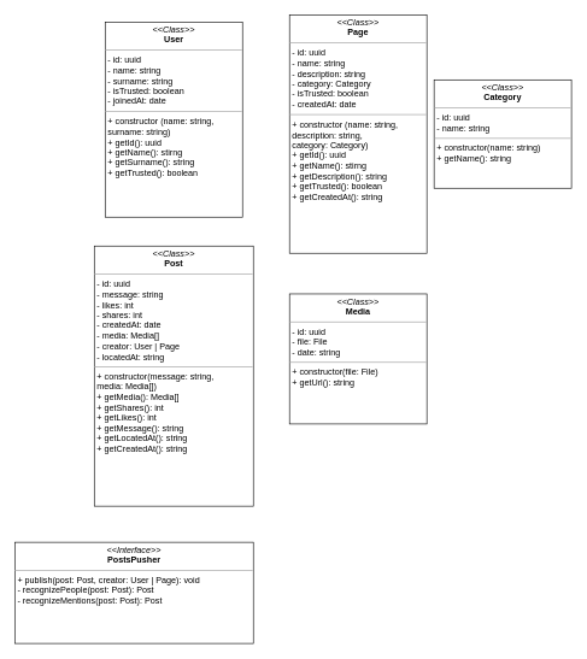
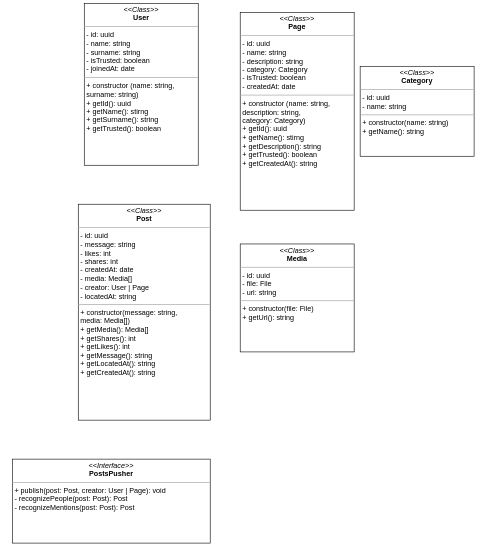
- <mxCell id="4" value="&lt;p style=&quot;margin: 0px ; margin-top: 4px ; text-align: center&quot;&gt;&lt;i&gt;&amp;lt;&amp;lt;Class&amp;gt;&amp;gt;&lt;/i&gt;&lt;br&gt;&lt;b&gt;User&lt;/b&gt;&lt;/p&gt;&lt;hr size=&quot;1&quot;&gt;&lt;p style=&quot;margin: 0px ; margin-left: 4px&quot;&gt;- id: uuid&lt;/p&gt;&lt;p style=&quot;margin: 0px ; margin-left: 4px&quot;&gt;- name: string&lt;br&gt;&lt;/p&gt;&lt;p style=&quot;margin: 0px ; margin-left: 4px&quot;&gt;- surname: string&lt;/p&gt;&lt;p style=&quot;margin: 0px ; margin-left: 4px&quot;&gt;&lt;span&gt;- isTrusted: boolean&lt;/span&gt;&lt;br&gt;&lt;/p&gt;&lt;p style=&quot;margin: 0px 0px 0px 4px&quot;&gt;- joinedAt: date&lt;/p&gt;&lt;hr size=&quot;1&quot;&gt;&lt;p style=&quot;margin: 0px ; margin-left: 4px&quot;&gt;+ constructor (name: string,&lt;br&gt;surname: string)&lt;/p&gt;&lt;p style=&quot;margin: 0px ; margin-left: 4px&quot;&gt;+ getId(): uuid&lt;br&gt;&lt;/p&gt;&lt;p style=&quot;margin: 0px ; margin-left: 4px&quot;&gt;+ getName(): stirng&lt;/p&gt;&lt;p style=&quot;margin: 0px ; margin-left: 4px&quot;&gt;+ getSurname(): string&lt;/p&gt;&lt;p style=&quot;margin: 0px ; margin-left: 4px&quot;&gt;+ getTrusted(): boolean&lt;br&gt;&lt;br&gt;&lt;/p&gt;" style="verticalAlign=top;align=left;overflow=fill;fontSize=12;fontFamily=Helvetica;html=1;" parent="1" vertex="1"><mxGeometry x="145" y="30" width="190" height="270" as="geometry" /></mxCell>
+ <mxCell id="4" value="&lt;p style=&quot;margin: 0px ; margin-top: 4px ; text-align: center&quot;&gt;&lt;i&gt;&amp;lt;&amp;lt;Class&amp;gt;&amp;gt;&lt;/i&gt;&lt;br&gt;&lt;b&gt;User&lt;/b&gt;&lt;/p&gt;&lt;hr size=&quot;1&quot;&gt;&lt;p style=&quot;margin: 0px ; margin-left: 4px&quot;&gt;- id: uuid&lt;/p&gt;&lt;p style=&quot;margin: 0px ; margin-left: 4px&quot;&gt;- name: string&lt;br&gt;&lt;/p&gt;&lt;p style=&quot;margin: 0px ; margin-left: 4px&quot;&gt;- surname: string&lt;/p&gt;&lt;p style=&quot;margin: 0px ; margin-left: 4px&quot;&gt;&lt;span&gt;- isTrusted: boolean&lt;/span&gt;&lt;br&gt;&lt;/p&gt;&lt;p style=&quot;margin: 0px 0px 0px 4px&quot;&gt;- joinedAt: date&lt;/p&gt;&lt;hr size=&quot;1&quot;&gt;&lt;p style=&quot;margin: 0px ; margin-left: 4px&quot;&gt;+ constructor (name: string,&lt;br&gt;surname: string)&lt;/p&gt;&lt;p style=&quot;margin: 0px ; margin-left: 4px&quot;&gt;+ getId(): uuid&lt;br&gt;&lt;/p&gt;&lt;p style=&quot;margin: 0px ; margin-left: 4px&quot;&gt;+ getName(): stirng&lt;/p&gt;&lt;p style=&quot;margin: 0px ; margin-left: 4px&quot;&gt;+ getSurname(): string&lt;/p&gt;&lt;p style=&quot;margin: 0px ; margin-left: 4px&quot;&gt;+ getTrusted(): boolean&lt;br&gt;&lt;br&gt;&lt;/p&gt;" style="verticalAlign=top;align=left;overflow=fill;fontSize=12;fontFamily=Helvetica;html=1;" parent="1" vertex="1"><mxGeometry x="140" y="5" width="190" height="270" as="geometry" /></mxCell>
- <mxCell id="3" value="&lt;p style=&quot;margin: 0px ; margin-top: 4px ; text-align: center&quot;&gt;&lt;i&gt;&amp;lt;&amp;lt;Class&amp;gt;&amp;gt;&lt;/i&gt;&lt;br&gt;&lt;b&gt;Media&lt;/b&gt;&lt;/p&gt;&lt;hr size=&quot;1&quot;&gt;&lt;p style=&quot;margin: 0px ; margin-left: 4px&quot;&gt;- id: uuid&lt;/p&gt;&lt;p style=&quot;margin: 0px ; margin-left: 4px&quot;&gt;- file: File&lt;br&gt;&lt;/p&gt;&lt;p style=&quot;margin: 0px ; margin-left: 4px&quot;&gt;- date: string&lt;/p&gt;&lt;hr size=&quot;1&quot;&gt;&lt;p style=&quot;margin: 0px ; margin-left: 4px&quot;&gt;+ constructor(file: File)&lt;/p&gt;&lt;p style=&quot;margin: 0px ; margin-left: 4px&quot;&gt;+ getUrl(): string&lt;br&gt;&lt;/p&gt;" style="verticalAlign=top;align=left;overflow=fill;fontSize=12;fontFamily=Helvetica;html=1;" parent="1" vertex="1"><mxGeometry x="400" y="406.25" width="190" height="180" as="geometry" /></mxCell>
+ <mxCell id="3" value="&lt;p style=&quot;margin: 0px ; margin-top: 4px ; text-align: center&quot;&gt;&lt;i&gt;&amp;lt;&amp;lt;Class&amp;gt;&amp;gt;&lt;/i&gt;&lt;br&gt;&lt;b&gt;Media&lt;/b&gt;&lt;/p&gt;&lt;hr size=&quot;1&quot;&gt;&lt;p style=&quot;margin: 0px ; margin-left: 4px&quot;&gt;- id: uuid&lt;/p&gt;&lt;p style=&quot;margin: 0px ; margin-left: 4px&quot;&gt;- file: File&lt;br&gt;&lt;/p&gt;&lt;p style=&quot;margin: 0px ; margin-left: 4px&quot;&gt;- url: string&lt;/p&gt;&lt;hr size=&quot;1&quot;&gt;&lt;p style=&quot;margin: 0px ; margin-left: 4px&quot;&gt;+ constructor(file: File)&lt;/p&gt;&lt;p style=&quot;margin: 0px ; margin-left: 4px&quot;&gt;+ getUrl(): string&lt;br&gt;&lt;/p&gt;" style="verticalAlign=top;align=left;overflow=fill;fontSize=12;fontFamily=Helvetica;html=1;" parent="1" vertex="1"><mxGeometry x="400" y="406.25" width="190" height="180" as="geometry" /></mxCell>
- <mxCell id="2" value="&lt;p style=&quot;margin: 0px ; margin-top: 4px ; text-align: center&quot;&gt;&lt;i&gt;&amp;lt;&amp;lt;Interface&amp;gt;&amp;gt;&lt;/i&gt;&lt;br&gt;&lt;b&gt;PostsPusher&lt;/b&gt;&lt;/p&gt;&lt;hr size=&quot;1&quot;&gt;&lt;p style=&quot;margin: 0px ; margin-left: 4px&quot;&gt;+ publish(post: Post&lt;span&gt;, creator: User | Page): void&lt;br&gt;&lt;/span&gt;- recognizePeople(post: Post): Post&lt;span&gt;&lt;br&gt;&lt;/span&gt;- recognizeMentions(post: Post): Post&lt;span&gt;&lt;br&gt;&lt;/span&gt;&lt;/p&gt;&lt;p style=&quot;margin: 0px ; margin-left: 4px&quot;&gt;&lt;br&gt;&lt;/p&gt;" style="verticalAlign=top;align=left;overflow=fill;fontSize=12;fontFamily=Helvetica;html=1;" parent="1" vertex="1"><mxGeometry x="20" y="750" width="330" height="140" as="geometry" /></mxCell>
+ <mxCell id="2" value="&lt;p style=&quot;margin: 0px ; margin-top: 4px ; text-align: center&quot;&gt;&lt;i&gt;&amp;lt;&amp;lt;Interface&amp;gt;&amp;gt;&lt;/i&gt;&lt;br&gt;&lt;b&gt;PostsPusher&lt;/b&gt;&lt;/p&gt;&lt;hr size=&quot;1&quot;&gt;&lt;p style=&quot;margin: 0px ; margin-left: 4px&quot;&gt;+ publish(post: Post&lt;span&gt;, creator: User | Page): void&lt;br&gt;&lt;/span&gt;- recognizePeople(post: Post): Post&lt;span&gt;&lt;br&gt;&lt;/span&gt;- recognizeMentions(post: Post): Post&lt;span&gt;&lt;br&gt;&lt;/span&gt;&lt;/p&gt;&lt;p style=&quot;margin: 0px ; margin-left: 4px&quot;&gt;&lt;br&gt;&lt;/p&gt;" style="verticalAlign=top;align=left;overflow=fill;fontSize=12;fontFamily=Helvetica;html=1;" parent="1" vertex="1"><mxGeometry x="20" y="765" width="330" height="140" as="geometry" /></mxCell>
